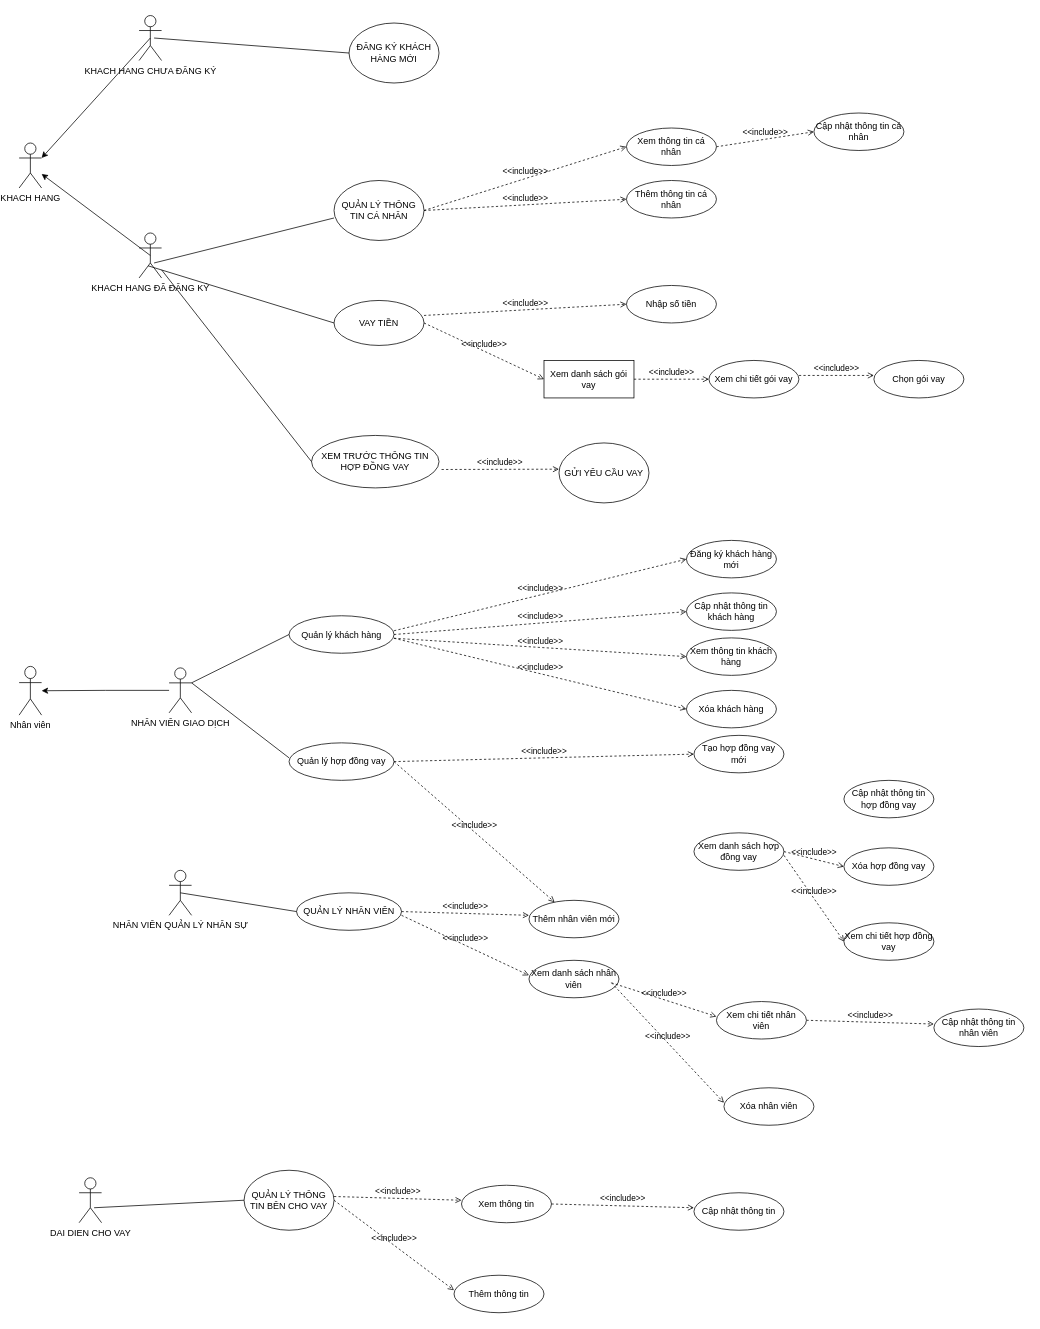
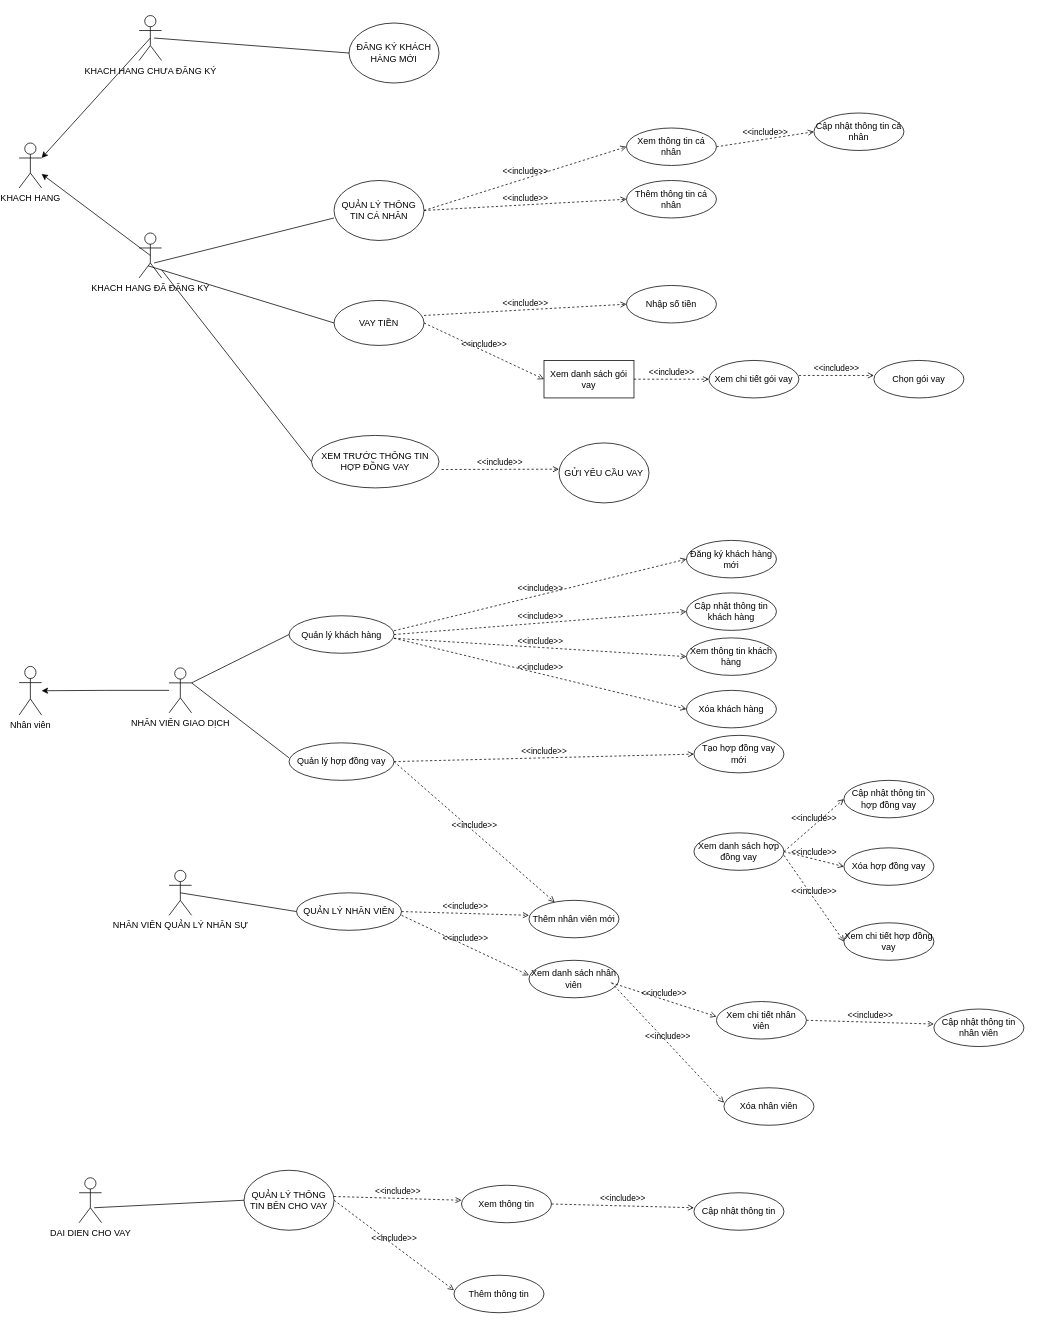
+ <mxCell id="22" value="&amp;lt;&amp;lt;include&amp;gt;&amp;gt;" style="html=1;verticalAlign=bottom;labelBackgroundColor=none;endArrow=open;endFill=0;dashed=1;rounded=0;entryX=0;entryY=0.5;entryDx=0;entryDy=0;exitX=1;exitY=0.5;exitDx=0;exitDy=0;" edge="1" parent="1" target="21" source="23"><mxGeometry width="160" relative="1" as="geometry"><mxPoint x="840" y="1060" as="sourcePoint" /><mxPoint x="640" y="1225.5" as="targetPoint" /></mxGeometry></mxCell>
